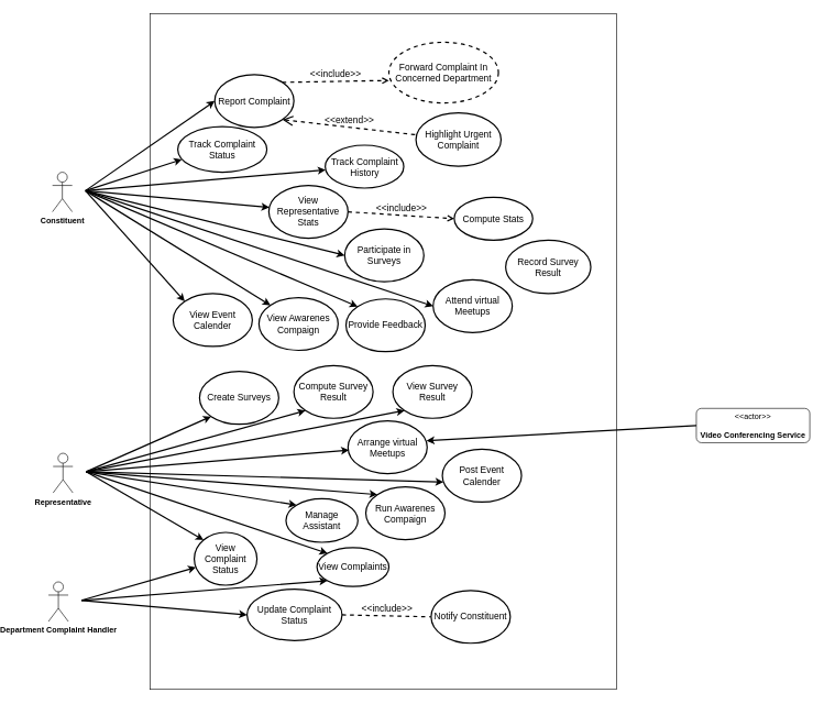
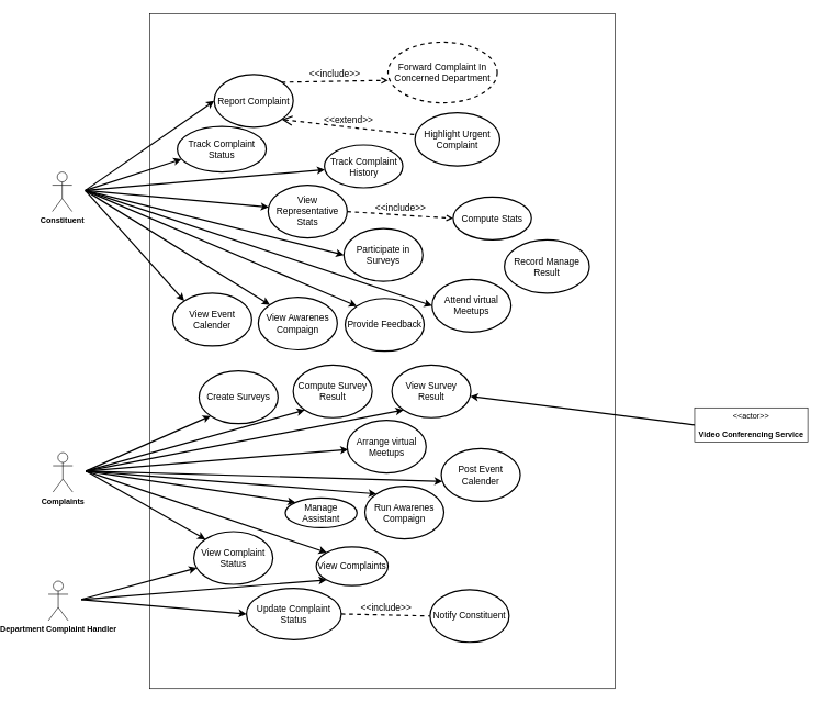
- <mxCell id="63" value="&lt;font style=&quot;font-size: 14px;&quot;&gt;Record Survey Result&lt;/font&gt;" style="ellipse;whiteSpace=wrap;html=1;fillColor=none;strokeWidth=2;" vertex="1" parent="1"><mxGeometry x="713" y="363" width="129" height="81" as="geometry" /></mxCell>
+ <mxCell id="63" value="&lt;font style=&quot;font-size: 14px;&quot;&gt;Record Manage Result&lt;/font&gt;" style="ellipse;whiteSpace=wrap;html=1;fillColor=none;strokeWidth=2;" vertex="1" parent="1"><mxGeometry x="713" y="363" width="129" height="81" as="geometry" /></mxCell>
- <mxCell id="41" value="&amp;lt;&amp;lt;actor&amp;gt;&amp;gt;&lt;br&gt;&lt;br&gt;&lt;b&gt;Video Conferencing Service&lt;/b&gt;" style="html=1;align=center;verticalAlign=middle;dashed=0;whiteSpace=wrap;rounded=1;" parent="1" vertex="1"><mxGeometry x="1002" y="618" width="172" height="52" as="geometry" /></mxCell>
+ <mxCell id="41" value="&amp;lt;&amp;lt;actor&amp;gt;&amp;gt;&lt;br&gt;&lt;br&gt;&lt;b&gt;Video Conferencing Service&lt;/b&gt;" style="html=1;align=center;verticalAlign=middle;dashed=0;whiteSpace=wrap;" parent="1" vertex="1"><mxGeometry x="1002" y="618" width="172" height="52" as="geometry" /></mxCell>
- <mxCell id="42" value="" style="endArrow=classic;html=1;rounded=0;strokeWidth=2;exitX=0;exitY=0.5;exitDx=0;exitDy=0;entryX=0.992;entryY=0.375;entryDx=0;entryDy=0;entryPerimeter=0;" parent="1" source="41" target="28" edge="1"><mxGeometry width="50" height="50" relative="1" as="geometry"><mxPoint x="726" y="558" as="sourcePoint" /><mxPoint x="934" y="679" as="targetPoint" /></mxGeometry></mxCell>
+ <mxCell id="42" value="" style="endArrow=classic;html=1;rounded=0;strokeWidth=2;exitX=0;exitY=0.5;exitDx=0;exitDy=0;" parent="1" source="41" target="53" edge="1"><mxGeometry width="50" height="50" relative="1" as="geometry"><mxPoint x="726" y="558" as="sourcePoint" /><mxPoint x="934" y="679" as="targetPoint" /></mxGeometry></mxCell>
- <mxCell id="24" value="&lt;b&gt;Representative&lt;/b&gt;" style="shape=umlActor;verticalLabelPosition=bottom;verticalAlign=top;html=1;outlineConnect=0;container=0;" parent="23" vertex="1"><mxGeometry width="30" height="60" as="geometry" /></mxCell>
+ <mxCell id="24" value="&lt;b&gt;Complaints&lt;/b&gt;" style="shape=umlActor;verticalLabelPosition=bottom;verticalAlign=top;html=1;outlineConnect=0;container=0;" parent="23" vertex="1"><mxGeometry width="30" height="60" as="geometry" /></mxCell>
- <mxCell id="30" value="&lt;span style=&quot;font-size: 14px;&quot;&gt;Manage Assistant&lt;/span&gt;" style="ellipse;whiteSpace=wrap;html=1;fillColor=none;strokeWidth=2;" parent="1" vertex="1"><mxGeometry x="380" y="755" width="109" height="66" as="geometry" /></mxCell>
+ <mxCell id="30" value="&lt;span style=&quot;font-size: 14px;&quot;&gt;Manage Assistant&lt;/span&gt;" style="ellipse;whiteSpace=wrap;html=1;fillColor=none;strokeWidth=2;" parent="1" vertex="1"><mxGeometry x="380" y="755" width="109" height="45" as="geometry" /></mxCell>
- <mxCell id="35" value="&lt;span style=&quot;font-size: 14px;&quot;&gt;View Complaint Status&lt;/span&gt;" style="ellipse;whiteSpace=wrap;html=1;fillColor=none;strokeWidth=2;" parent="1" vertex="1"><mxGeometry x="241" y="806" width="95" height="80" as="geometry" /></mxCell>
+ <mxCell id="35" value="&lt;span style=&quot;font-size: 14px;&quot;&gt;View Complaint Status&lt;/span&gt;" style="ellipse;whiteSpace=wrap;html=1;fillColor=none;strokeWidth=2;" parent="1" vertex="1"><mxGeometry x="241" y="806" width="120" height="80" as="geometry" /></mxCell>
